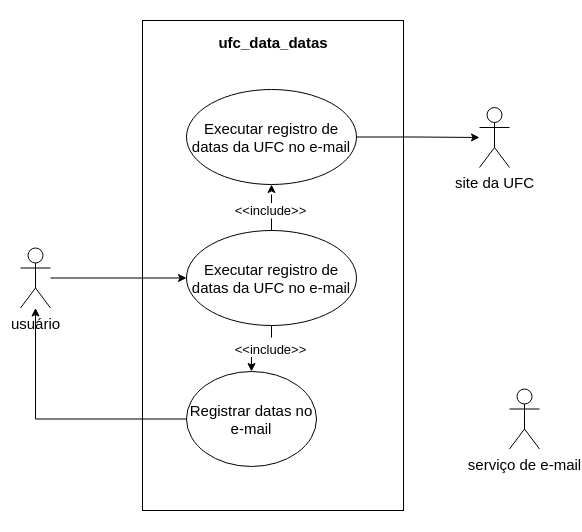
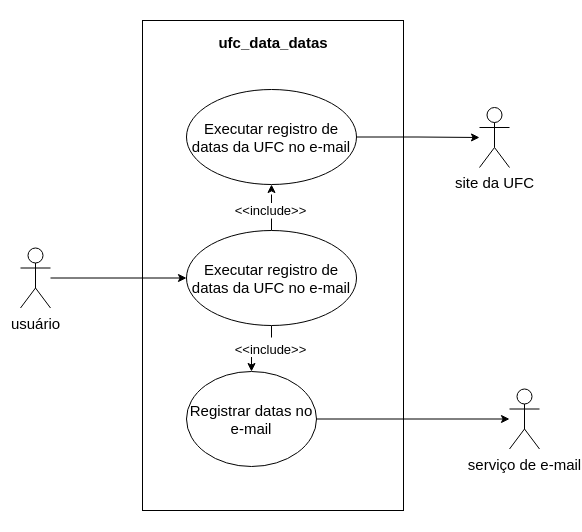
- <mxCell id="10" style="edgeStyle=orthogonalEdgeStyle;rounded=0;orthogonalLoop=1;jettySize=auto;html=1;" edge="1" parent="1" source="11" target="4"><mxGeometry relative="1" as="geometry" /></mxCell>
+ <mxCell id="10" style="edgeStyle=orthogonalEdgeStyle;rounded=0;orthogonalLoop=1;jettySize=auto;html=1;" edge="1" parent="1" source="11" target="15"><mxGeometry relative="1" as="geometry" /></mxCell>
